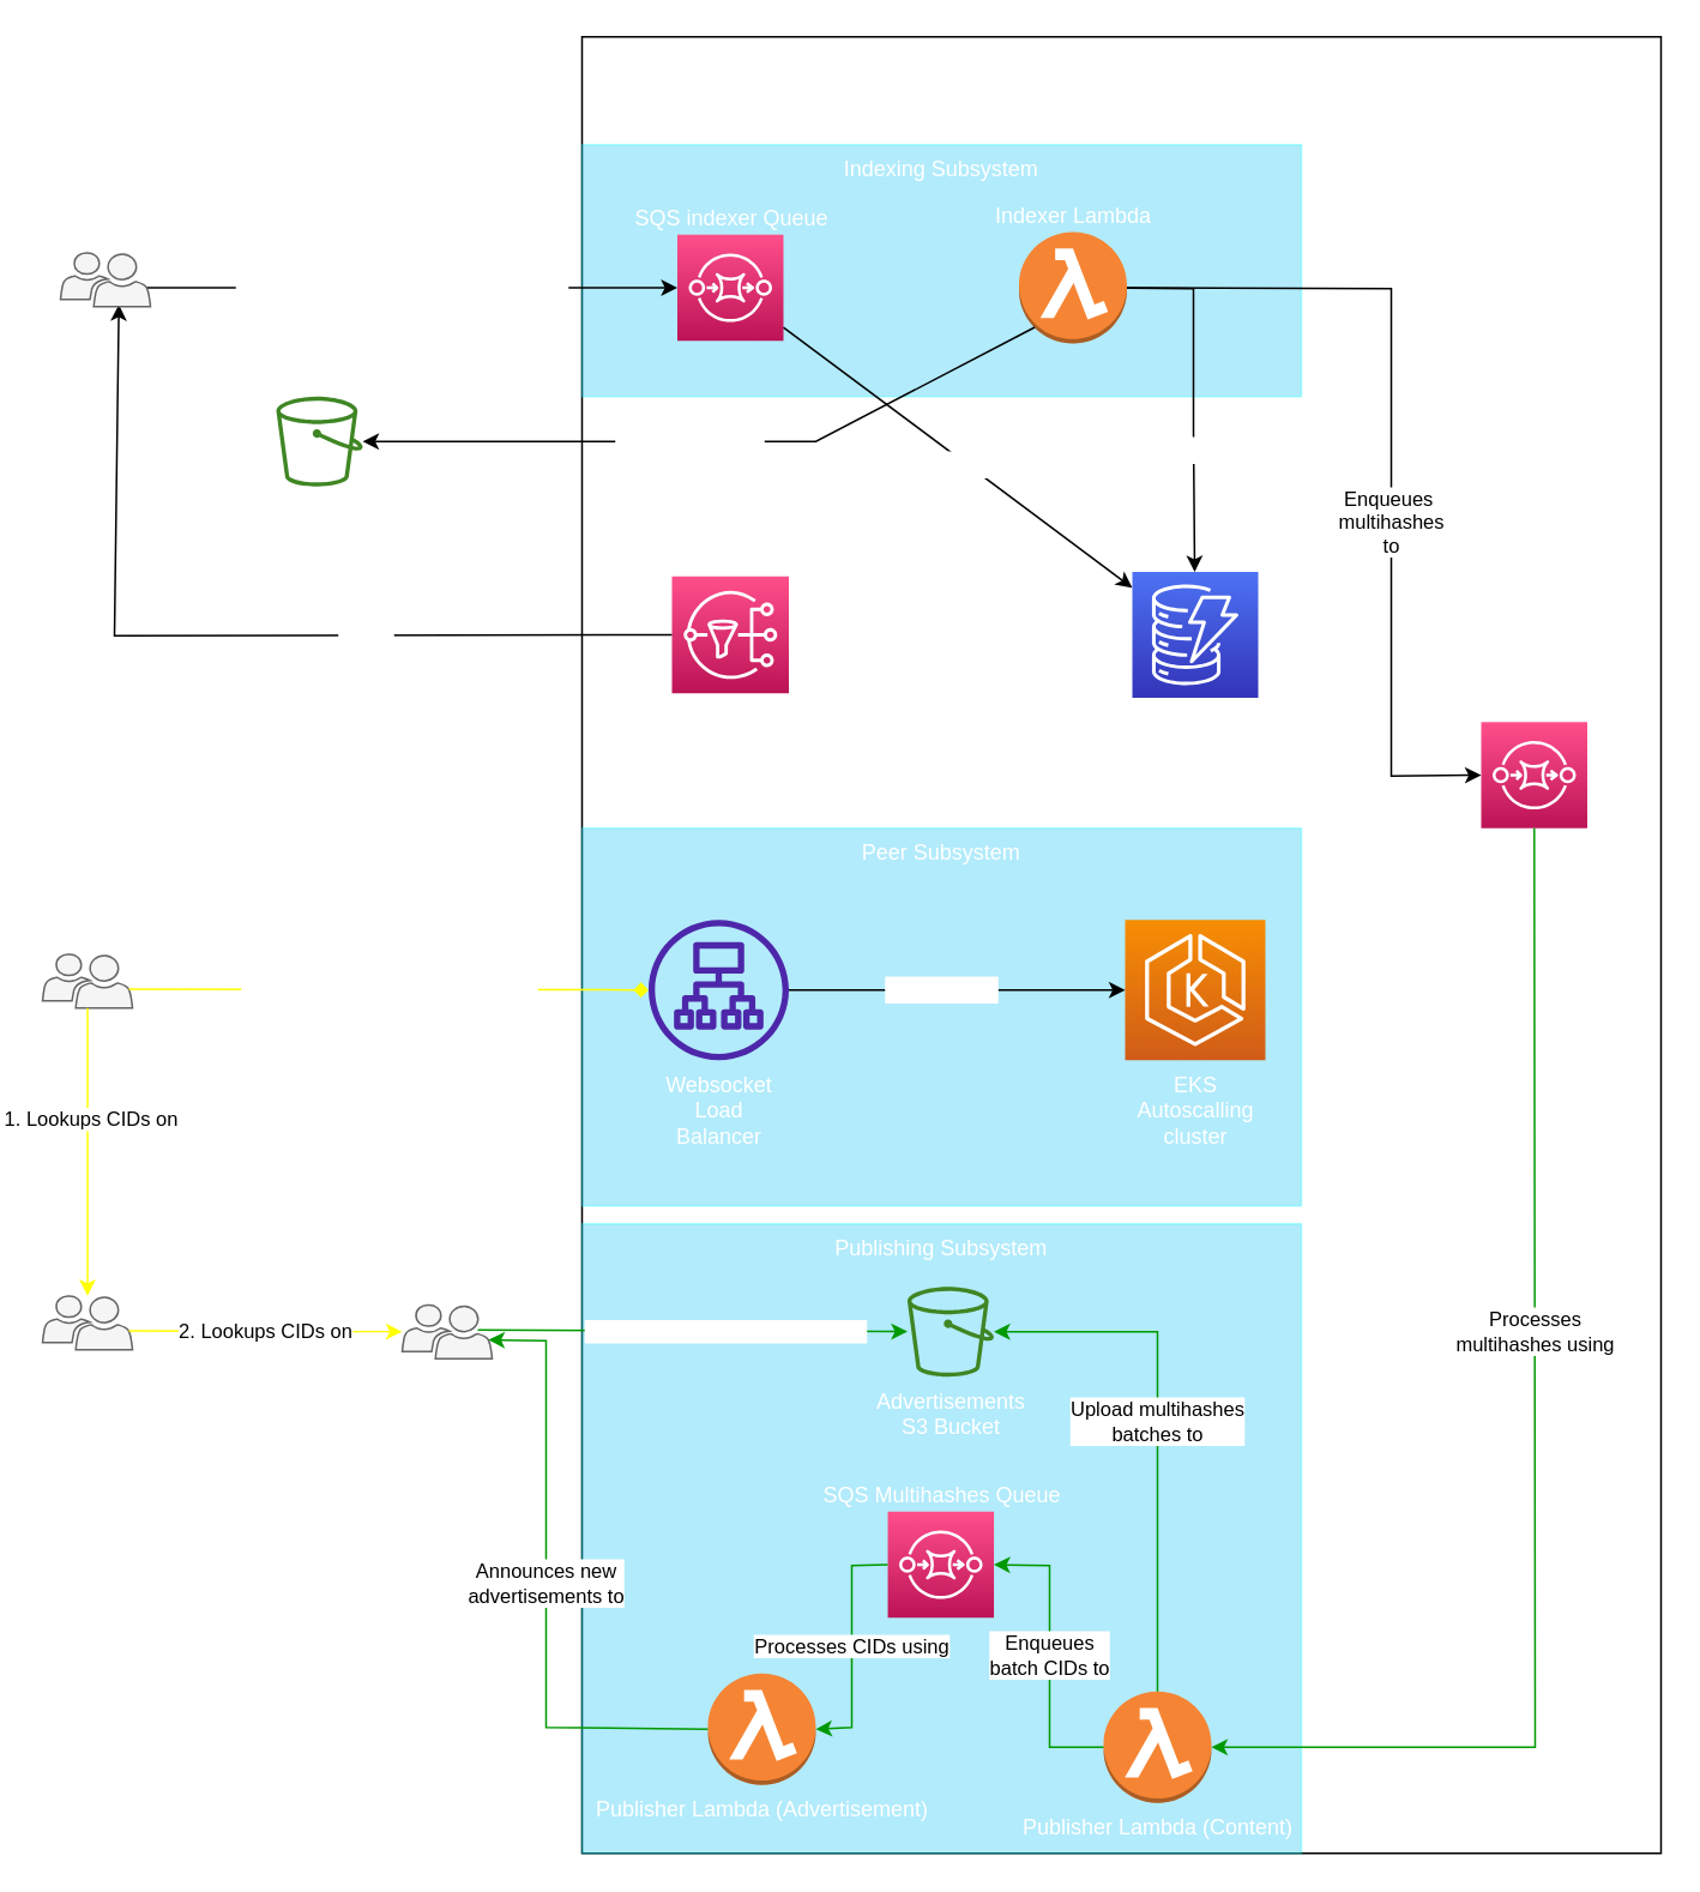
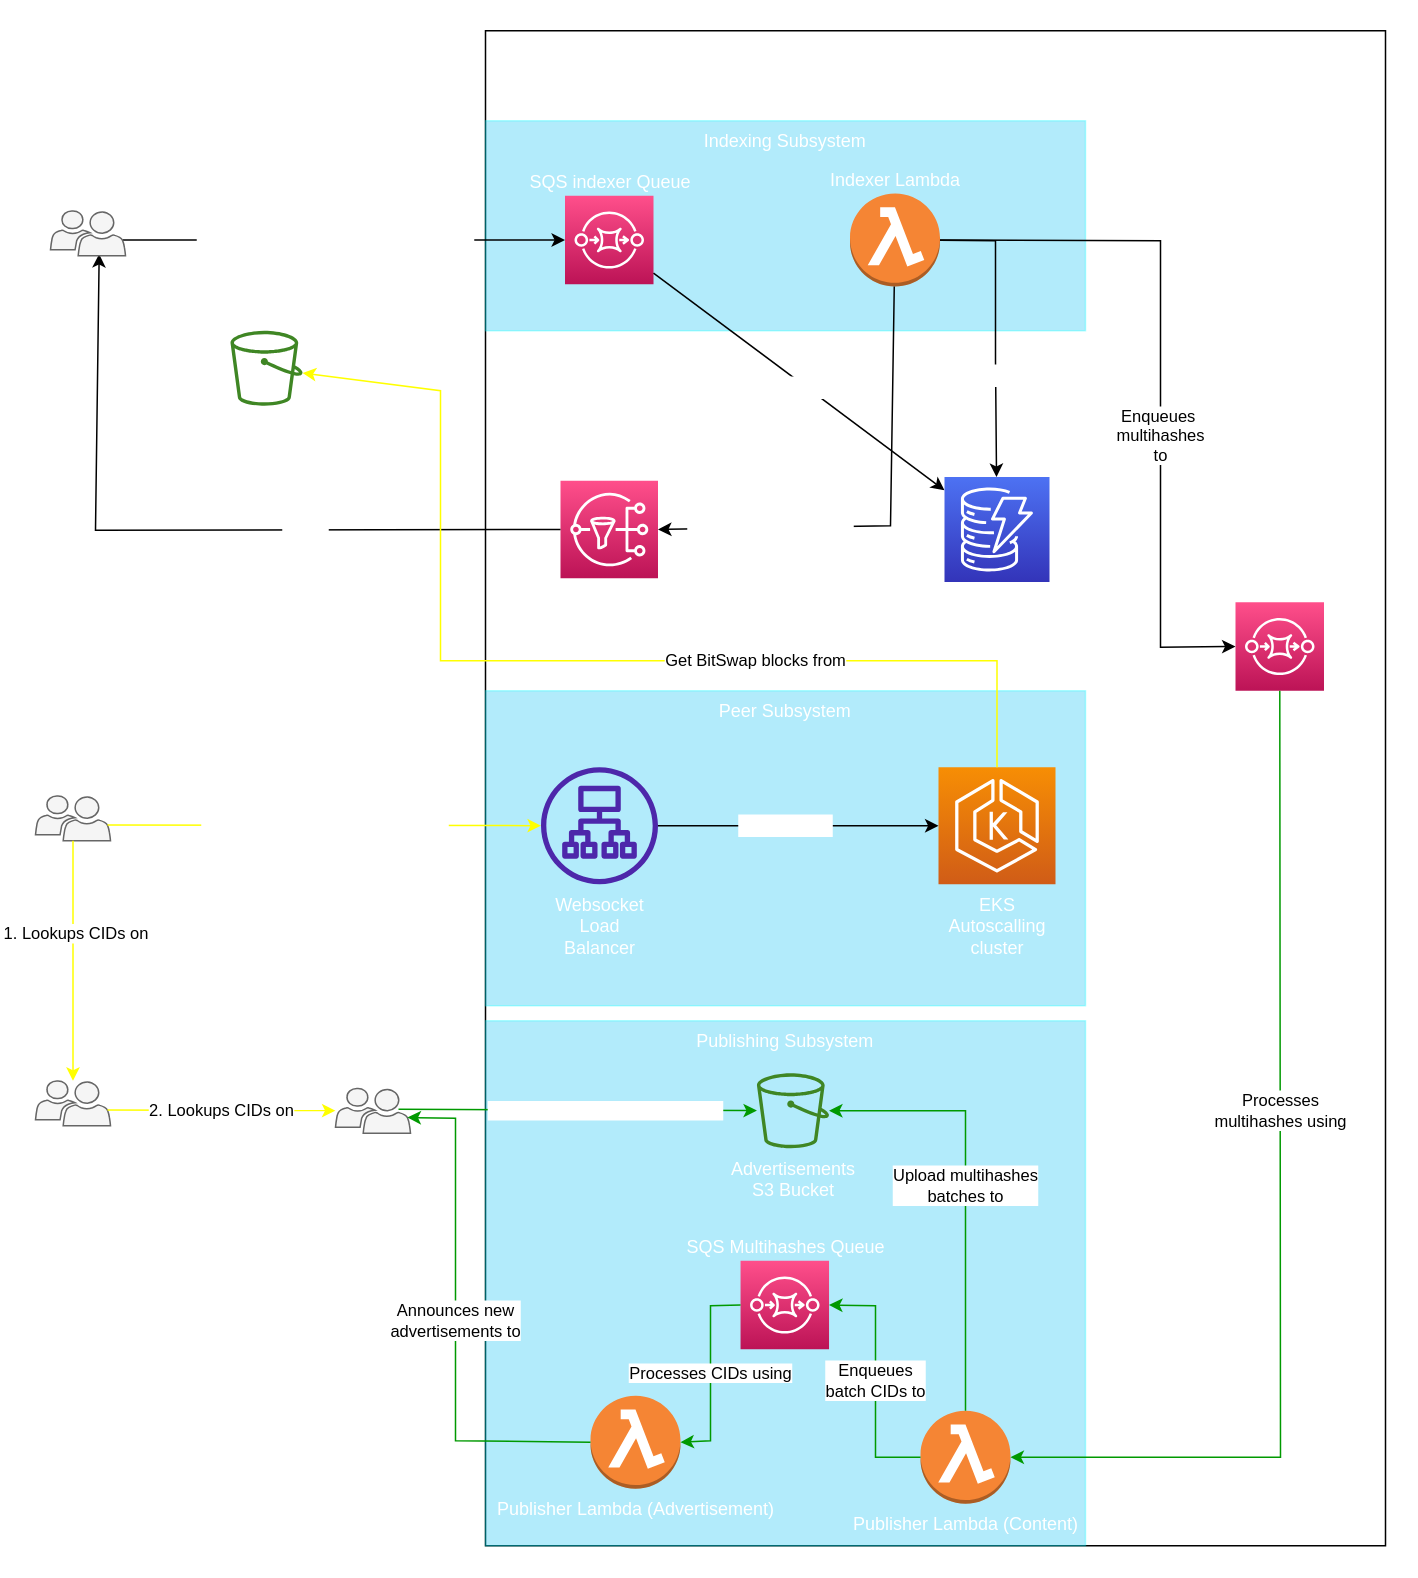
- <mxCell id="15" value="Reads CAR file" style="endArrow=classic;html=1;rounded=0;fontSize=12;fontColor=#FFFFFF;exitX=0.145;exitY=0.855;exitDx=0;exitDy=0;exitPerimeter=0;" edge="1" parent="1" source="7" target="9"><mxGeometry x="0.065" width="50" height="50" relative="1" as="geometry"><mxPoint x="210" y="560" as="sourcePoint" /><mxPoint x="260" y="510" as="targetPoint" /><Array as="points"><mxPoint x="450" y="245" /></Array><mxPoint as="offset" /></mxGeometry></mxCell>
+ <mxCell id="11" value="Event has happened" style="endArrow=classic;html=1;rounded=0;fontSize=12;fontColor=#FFFFFF;entryX=1;entryY=0.5;entryDx=0;entryDy=0;entryPerimeter=0;" edge="1" parent="1" source="7" target="10"><mxGeometry x="0.523" y="-1" width="50" height="50" relative="1" as="geometry"><mxPoint x="483" y="440" as="sourcePoint" /><mxPoint x="533" y="390" as="targetPoint" /><Array as="points"><mxPoint x="590" y="350" /></Array><mxPoint as="offset" /></mxGeometry></mxCell>
+ <mxCell id="27" value="Get BitSwap blocks from" style="endArrow=classic;html=1;rounded=0;exitX=0.5;exitY=0;exitDx=0;exitDy=0;exitPerimeter=0;strokeColor=#FFFF00;" edge="1" parent="1" source="19" target="9"><mxGeometry x="-0.351" width="50" height="50" relative="1" as="geometry"><mxPoint x="230" y="450" as="sourcePoint" /><mxPoint x="280" y="400" as="targetPoint" /><Array as="points"><mxPoint x="661" y="440" /><mxPoint x="290" y="440" /><mxPoint x="290" y="260" /></Array><mxPoint as="offset" /></mxGeometry></mxCell>
- <mxCell id="21" value="3. Receives Bitswap Data from" style="endArrow=diamond;html=1;rounded=0;fontSize=12;fontColor=#FFFFFF;exitX=0.96;exitY=0.65;exitDx=0;exitDy=0;exitPerimeter=0;strokeColor=#FFFF00;" edge="1" parent="1" source="3" target="20"><mxGeometry width="50" height="50" relative="1" as="geometry"><mxPoint x="180" y="590" as="sourcePoint" /><mxPoint x="230" y="540" as="targetPoint" /></mxGeometry></mxCell>
+ <mxCell id="21" value="3. Receives Bitswap Data from" style="endArrow=classic;html=1;rounded=0;fontSize=12;fontColor=#FFFFFF;exitX=0.96;exitY=0.65;exitDx=0;exitDy=0;exitPerimeter=0;strokeColor=#FFFF00;" edge="1" parent="1" source="3" target="20"><mxGeometry width="50" height="50" relative="1" as="geometry"><mxPoint x="180" y="590" as="sourcePoint" /><mxPoint x="230" y="540" as="targetPoint" /></mxGeometry></mxCell>
